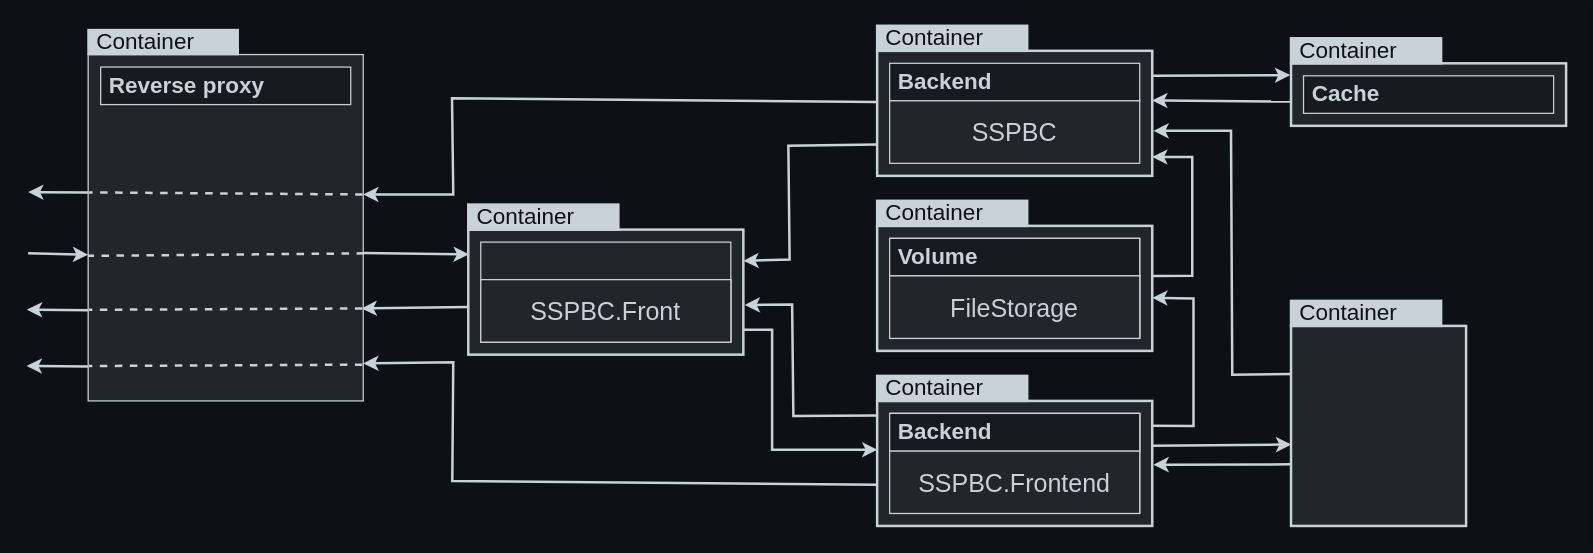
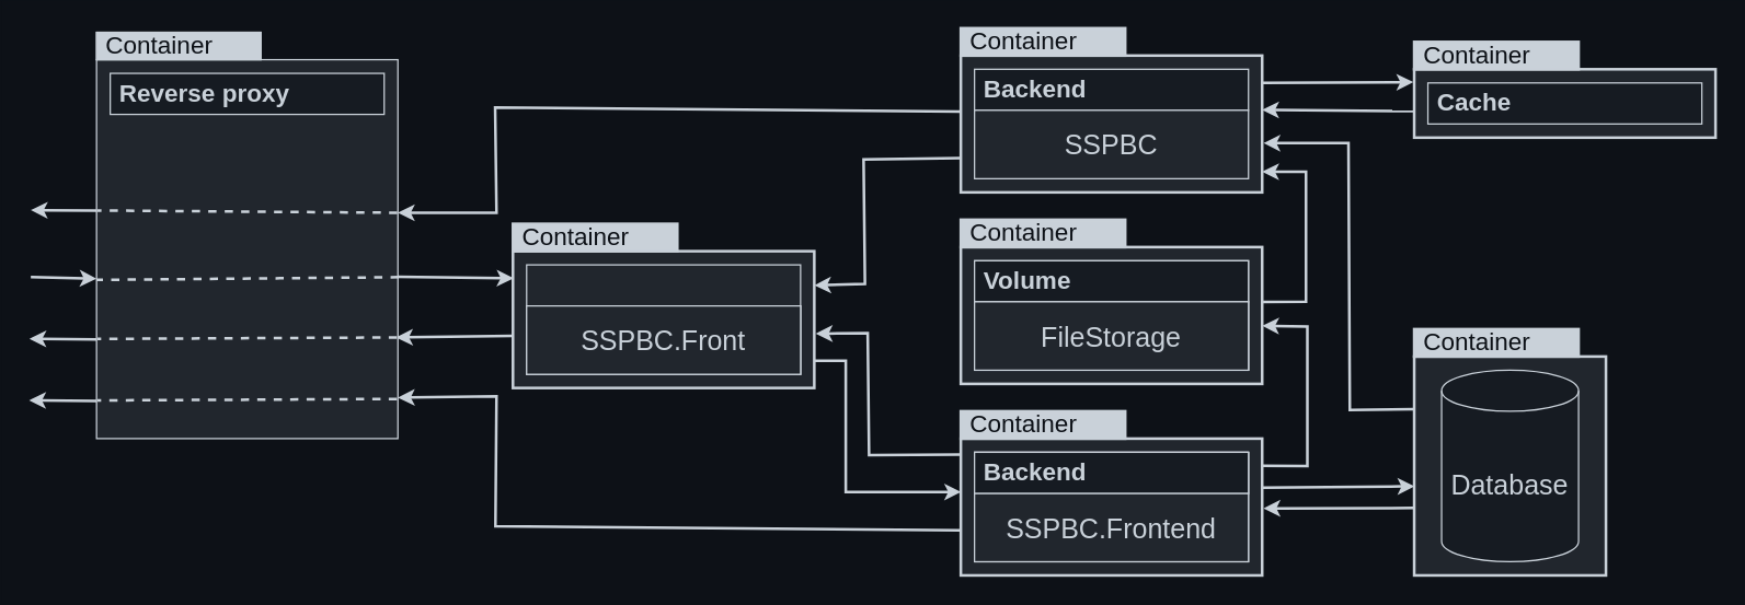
+ <mxCell id="22" value="&lt;font style=&quot;font-size: 20px;&quot;&gt;&lt;span&gt;Database&lt;/span&gt;&lt;/font&gt;" style="shape=cylinder3;whiteSpace=wrap;html=1;boundedLbl=1;backgroundOutline=1;size=15;rounded=0;shadow=0;glass=0;sketch=0;fontSize=20;strokeColor=#C9D1D9;fillColor=#161B22;fontColor=#C9D1D9;" parent="18" vertex="1"><mxGeometry x="20" y="30" width="100" height="140" as="geometry" /></mxCell>
